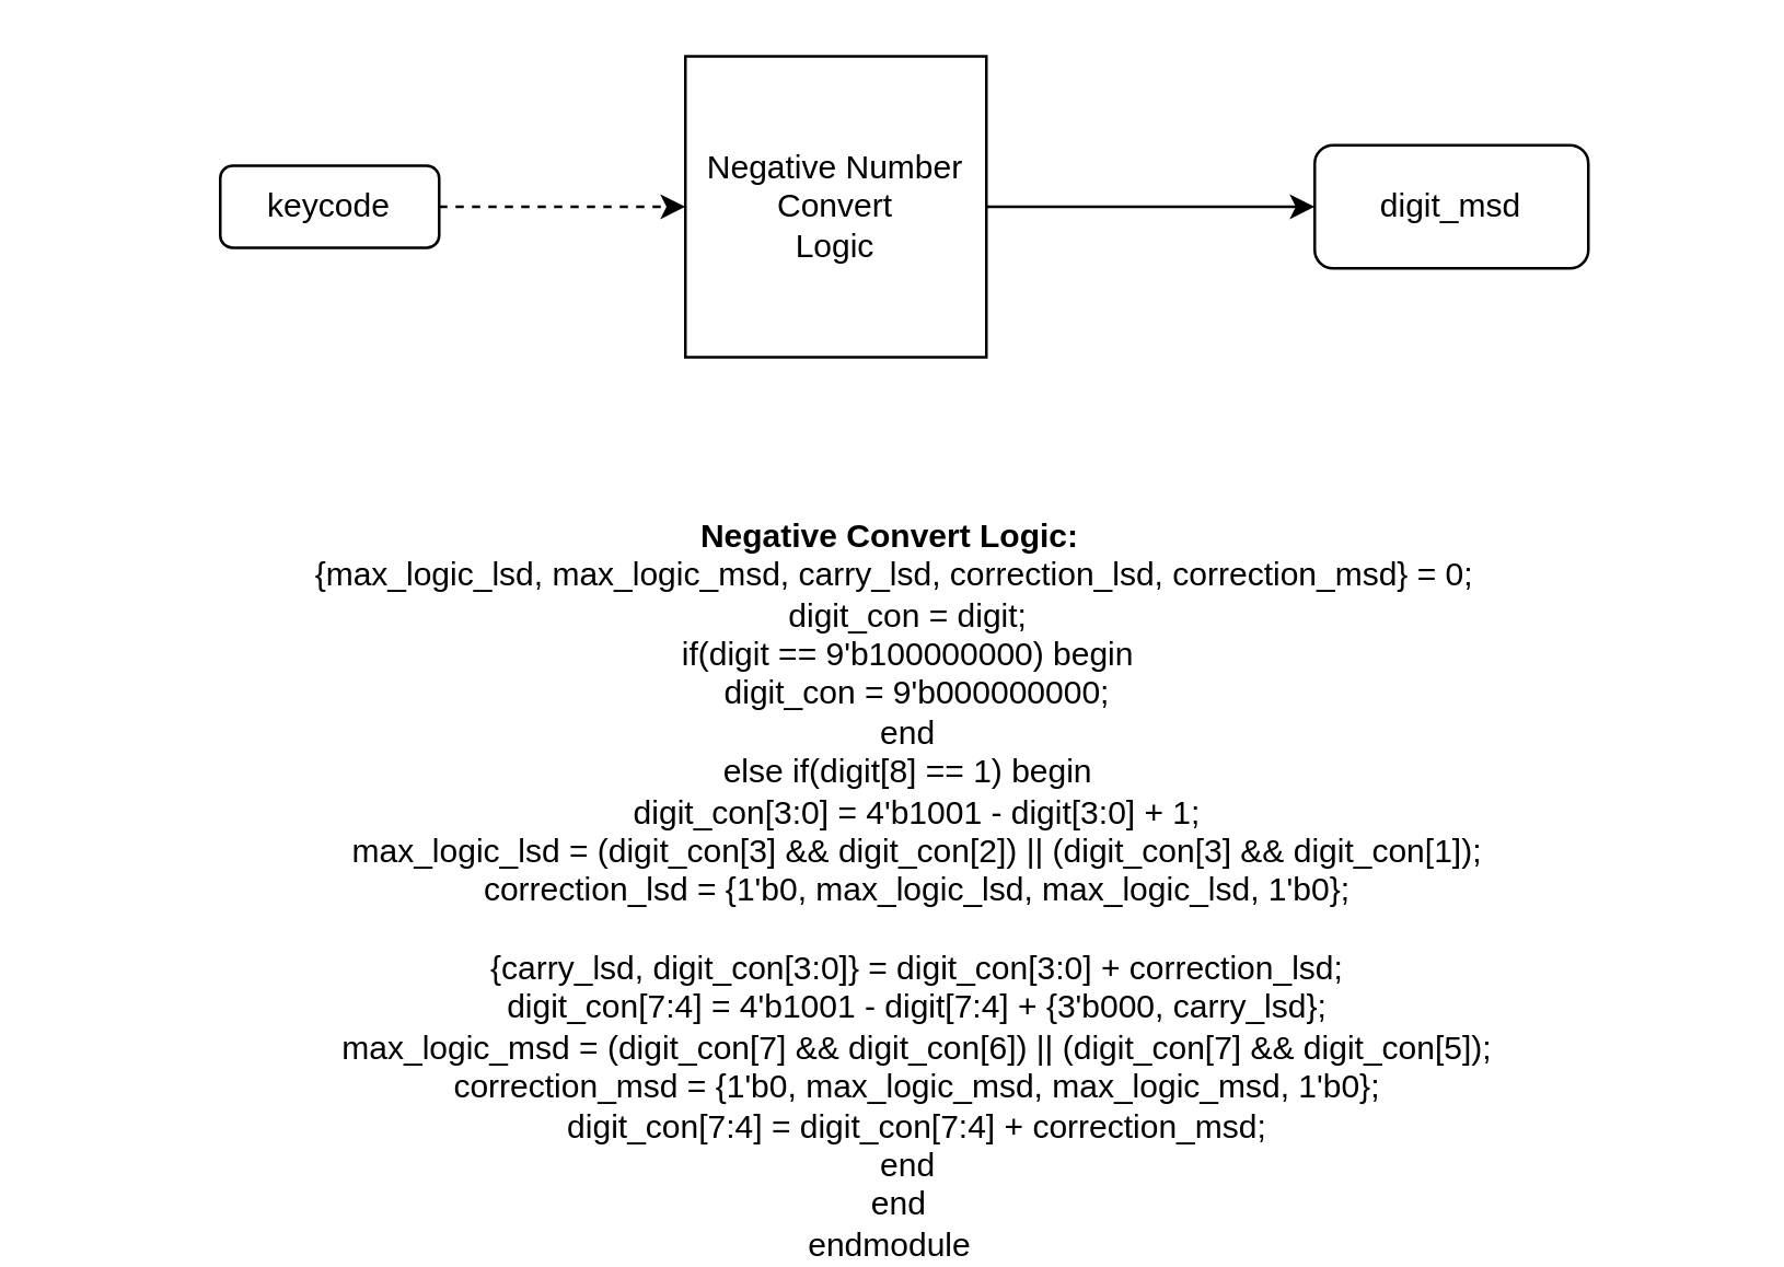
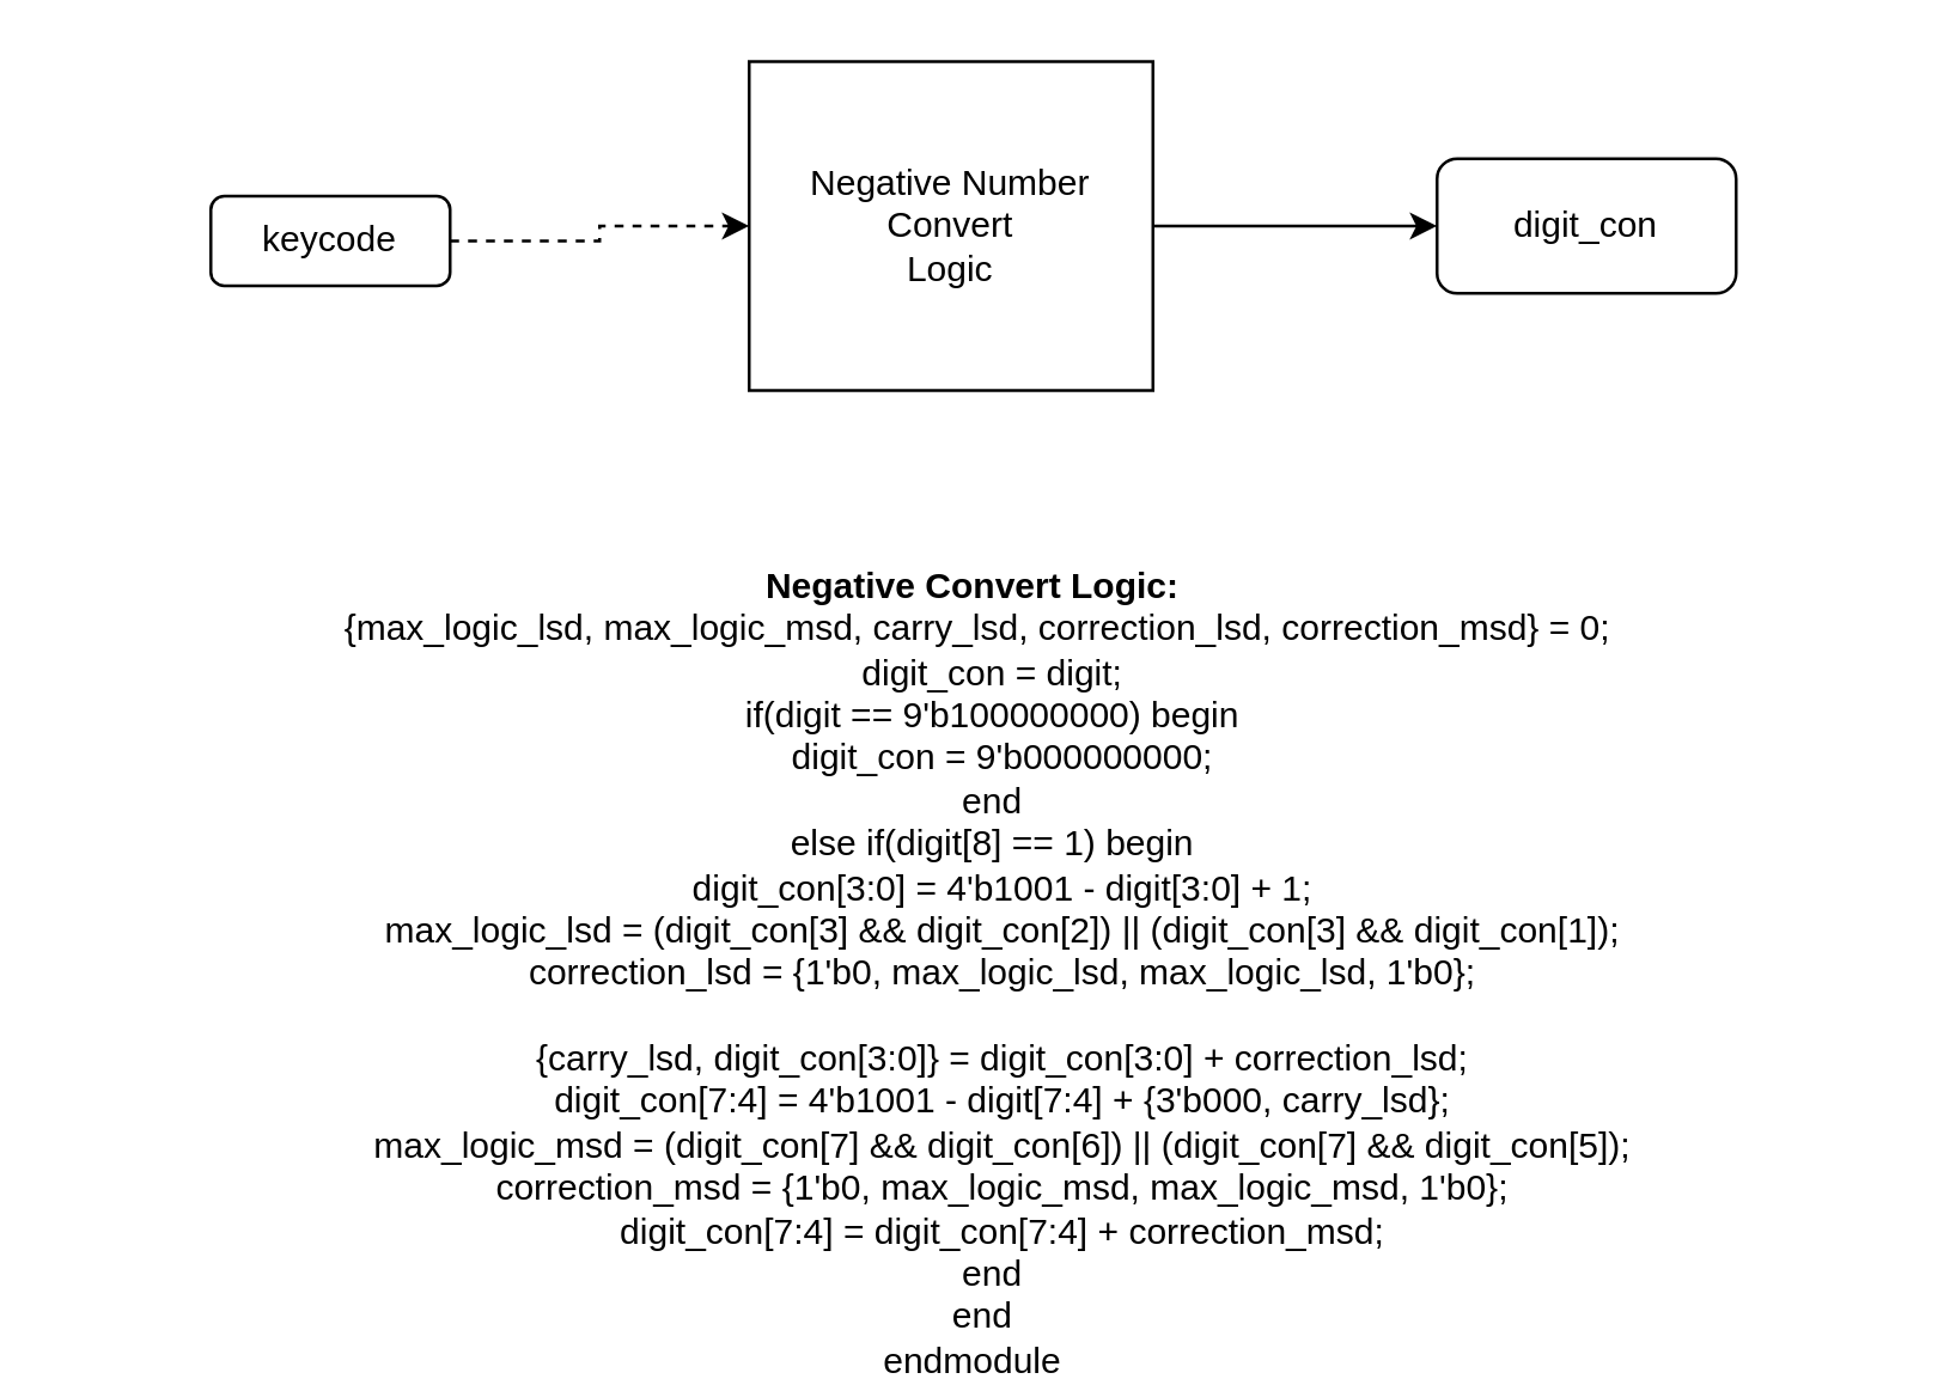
- <mxCell id="3" value="keycode" style="rounded=1;whiteSpace=wrap;html=1;" parent="1" vertex="1"><mxGeometry x="80" y="60" width="80" height="30" as="geometry" /></mxCell>
+ <mxCell id="3" value="keycode" style="rounded=1;whiteSpace=wrap;html=1;" parent="1" vertex="1"><mxGeometry x="70" y="65" width="80" height="30" as="geometry" /></mxCell>
- <mxCell id="5" value="Negative Number&lt;br&gt;Convert&lt;br&gt;Logic" style="whiteSpace=wrap;html=1;aspect=fixed;" parent="1" vertex="1"><mxGeometry x="250" y="20" width="110" height="110" as="geometry" /></mxCell>
+ <mxCell id="5" value="Negative Number&lt;br&gt;Convert&lt;br&gt;Logic" style="whiteSpace=wrap;html=1;aspect=fixed;" parent="1" vertex="1"><mxGeometry x="250" y="20" width="135" height="110" as="geometry" /></mxCell>
- <mxCell id="6" value="digit_msd" style="rounded=1;whiteSpace=wrap;html=1;" parent="1" vertex="1"><mxGeometry x="480" y="52.5" width="100" height="45" as="geometry" /></mxCell>
+ <mxCell id="6" value="digit_con" style="rounded=1;whiteSpace=wrap;html=1;" parent="1" vertex="1"><mxGeometry x="480" y="52.5" width="100" height="45" as="geometry" /></mxCell>
